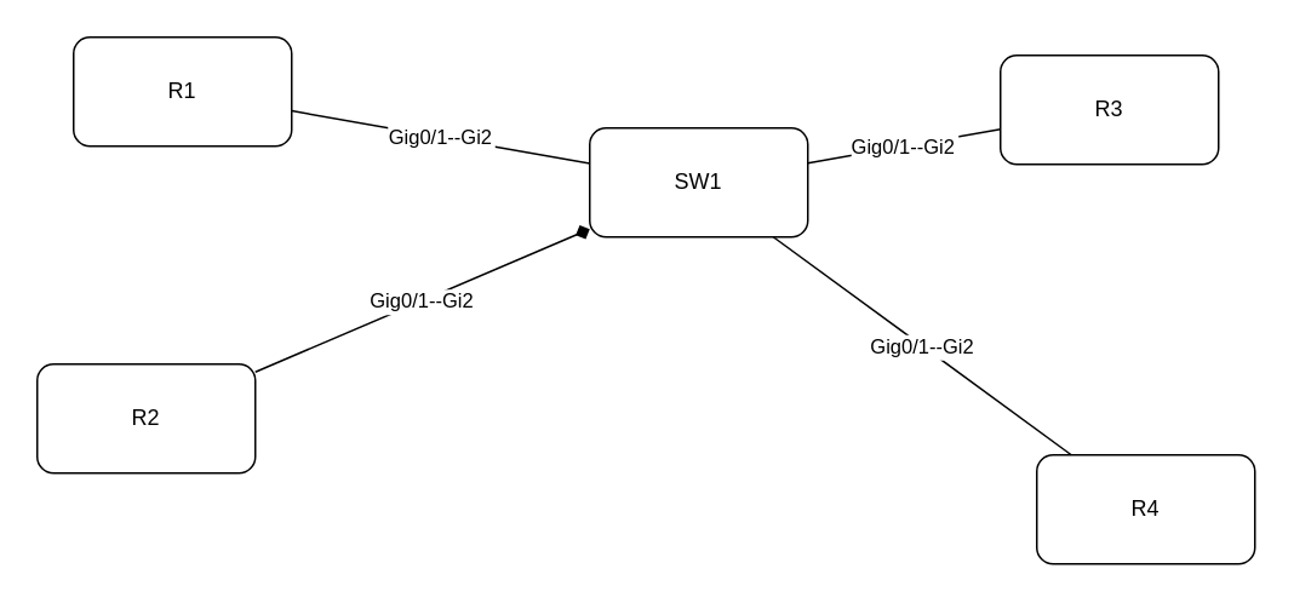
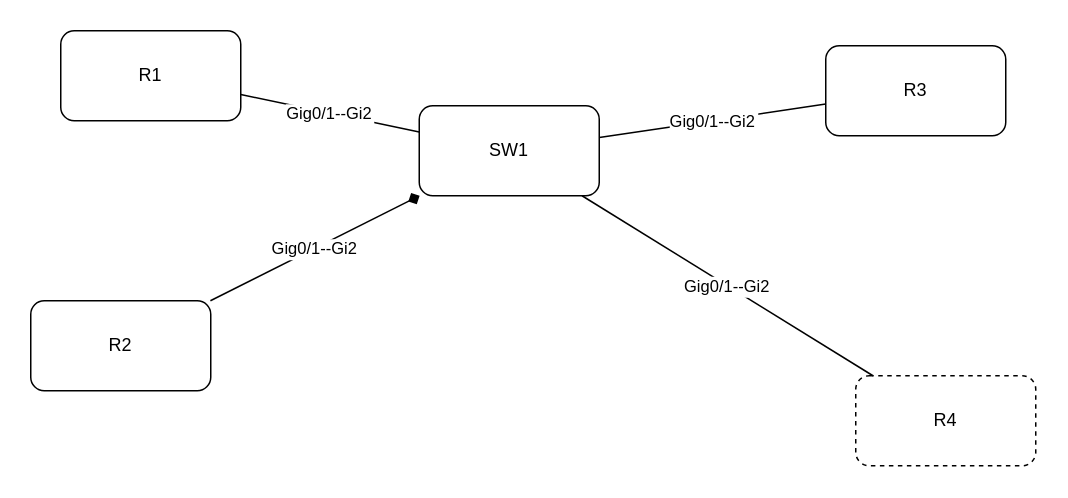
- <mxCell id="2" value="SW1" style="rounded=1;whiteSpace=wrap;html=1;" parent="1" vertex="1"><mxGeometry x="324" y="70" width="120" height="60" as="geometry" /></mxCell>
+ <mxCell id="2" value="SW1" style="rounded=1;whiteSpace=wrap;html=1;" parent="1" vertex="1"><mxGeometry x="279" y="70" width="120" height="60" as="geometry" /></mxCell>
- <mxCell id="9" value="R4" style="rounded=1;whiteSpace=wrap;html=1;" parent="1" vertex="1"><mxGeometry x="570" y="250" width="120" height="60" as="geometry" /></mxCell>
+ <mxCell id="9" value="R4" style="rounded=1;whiteSpace=wrap;html=1;dashed=1;" parent="1" vertex="1"><mxGeometry x="570" y="250" width="120" height="60" as="geometry" /></mxCell>
